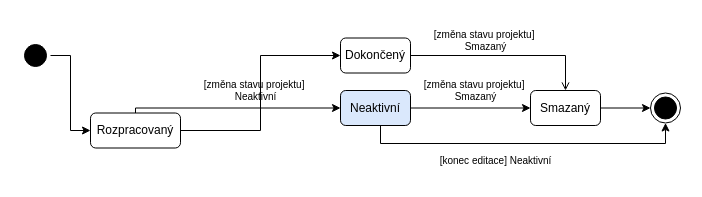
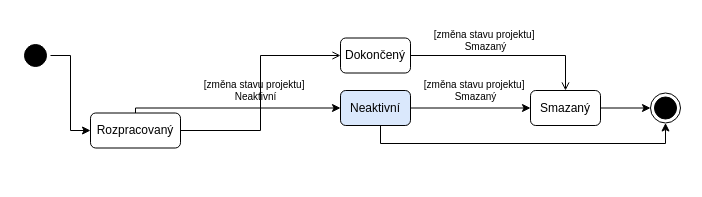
- <mxCell id="5" style="edgeStyle=orthogonalEdgeStyle;rounded=0;orthogonalLoop=1;jettySize=auto;html=1;entryX=0;entryY=0.5;entryDx=0;entryDy=0;" edge="1" parent="1" source="7" target="9"><mxGeometry relative="1" as="geometry" /></mxCell>
+ <mxCell id="5" style="edgeStyle=orthogonalEdgeStyle;rounded=0;orthogonalLoop=1;jettySize=auto;html=1;entryX=0;entryY=0.5;entryDx=0;entryDy=0;endArrow=open;" edge="1" parent="1" source="7" target="9"><mxGeometry relative="1" as="geometry" /></mxCell>
- <mxCell id="17" value="[konec editace] Neaktivní" style="text;html=1;align=center;verticalAlign=middle;resizable=0;points=[];autosize=1;strokeColor=none;fillColor=none;fontSize=10;" vertex="1" parent="1"><mxGeometry x="425" y="145" width="140" height="30" as="geometry" /></mxCell>
